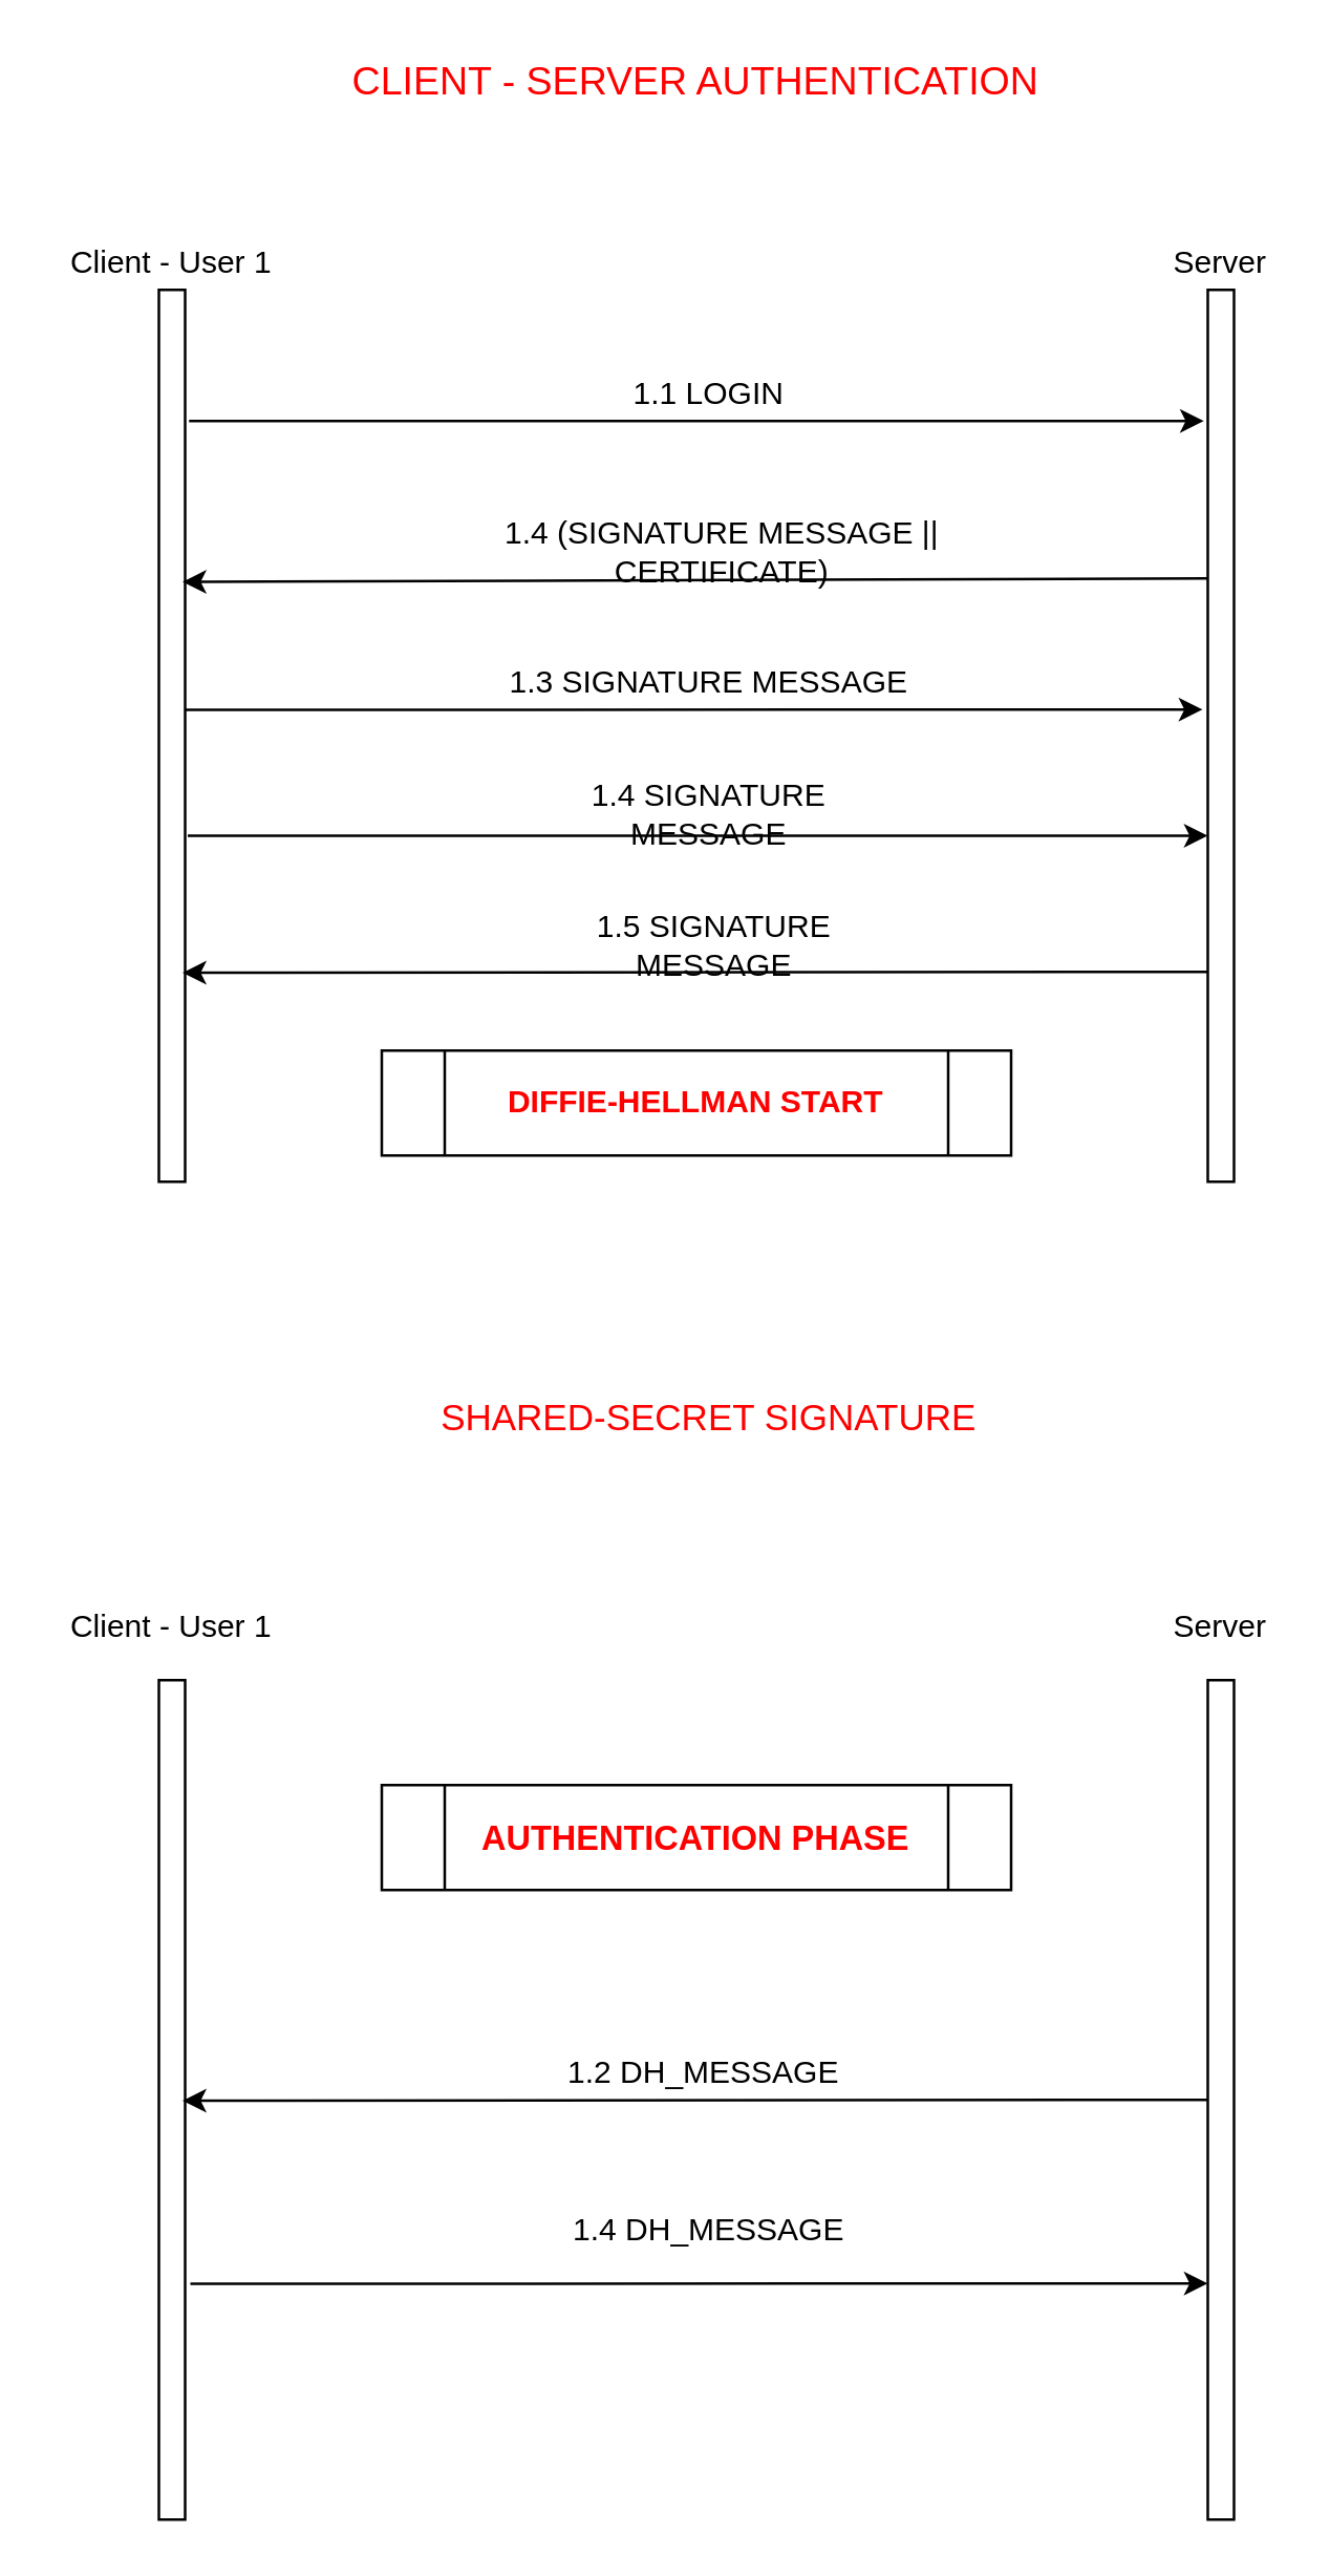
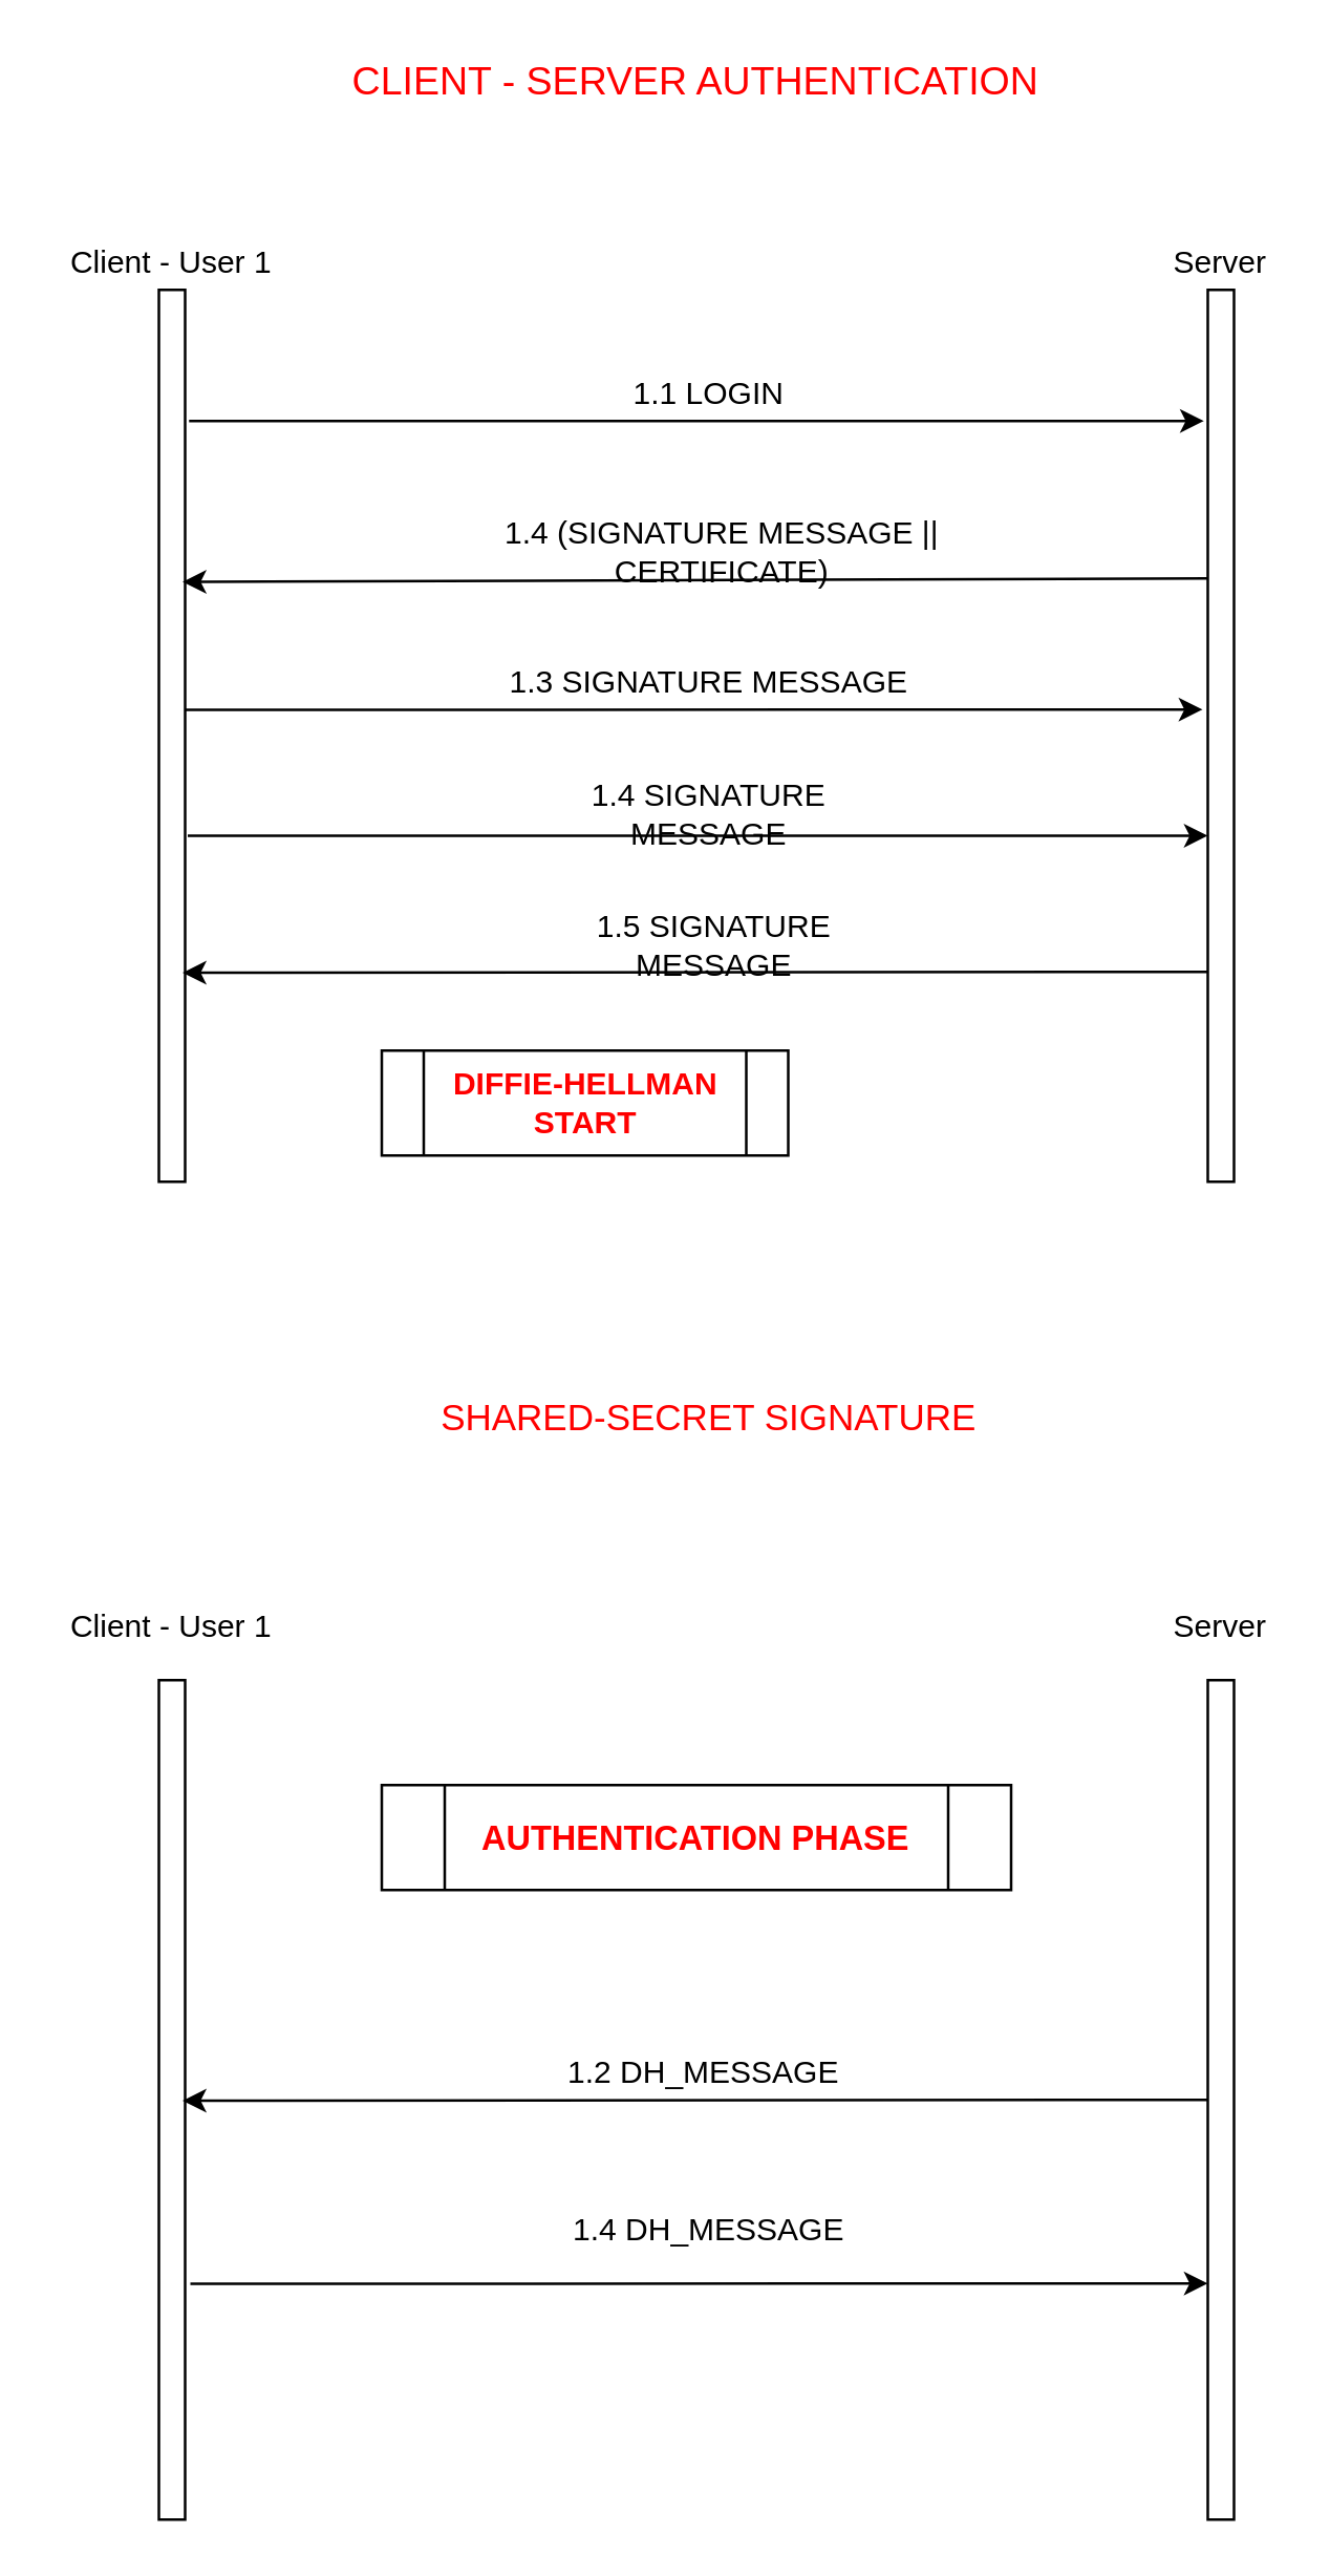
- <mxCell id="15" value="&lt;font color=&quot;#FF0000&quot;&gt;&lt;b&gt;DIFFIE-HELLMAN START&lt;br&gt;&lt;/b&gt;&lt;/font&gt;" style="shape=process;whiteSpace=wrap;html=1;backgroundOutline=1;" parent="1" vertex="1"><mxGeometry x="145" y="400" width="240" height="40" as="geometry" /></mxCell>
+ <mxCell id="15" value="&lt;font color=&quot;#FF0000&quot;&gt;&lt;b&gt;DIFFIE-HELLMAN START&lt;br&gt;&lt;/b&gt;&lt;/font&gt;" style="shape=process;whiteSpace=wrap;html=1;backgroundOutline=1;" parent="1" vertex="1"><mxGeometry x="145" y="400" width="155" height="40" as="geometry" /></mxCell>
